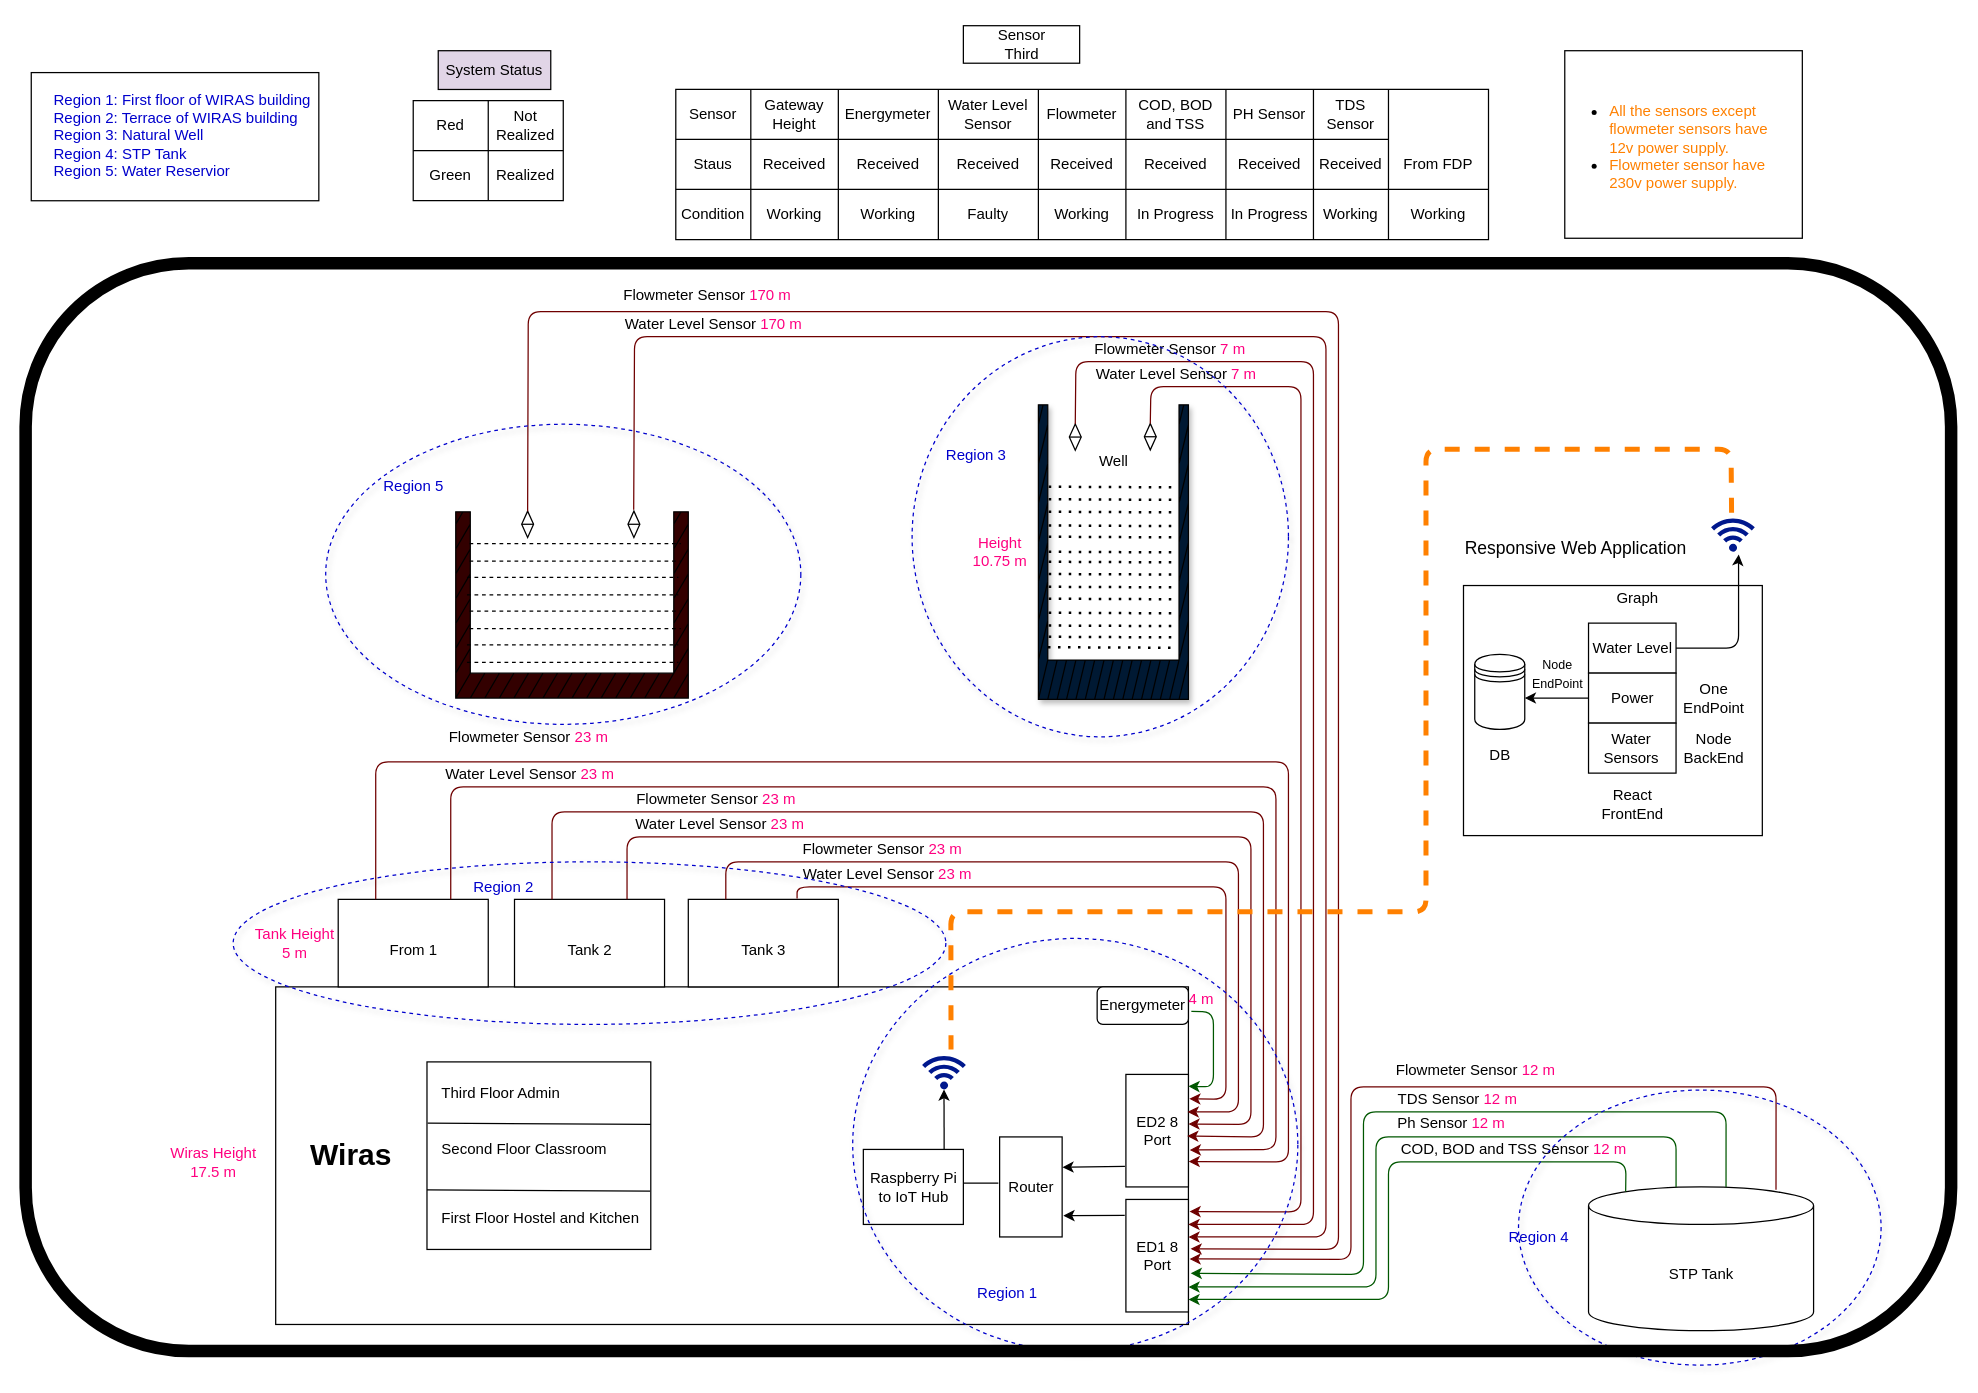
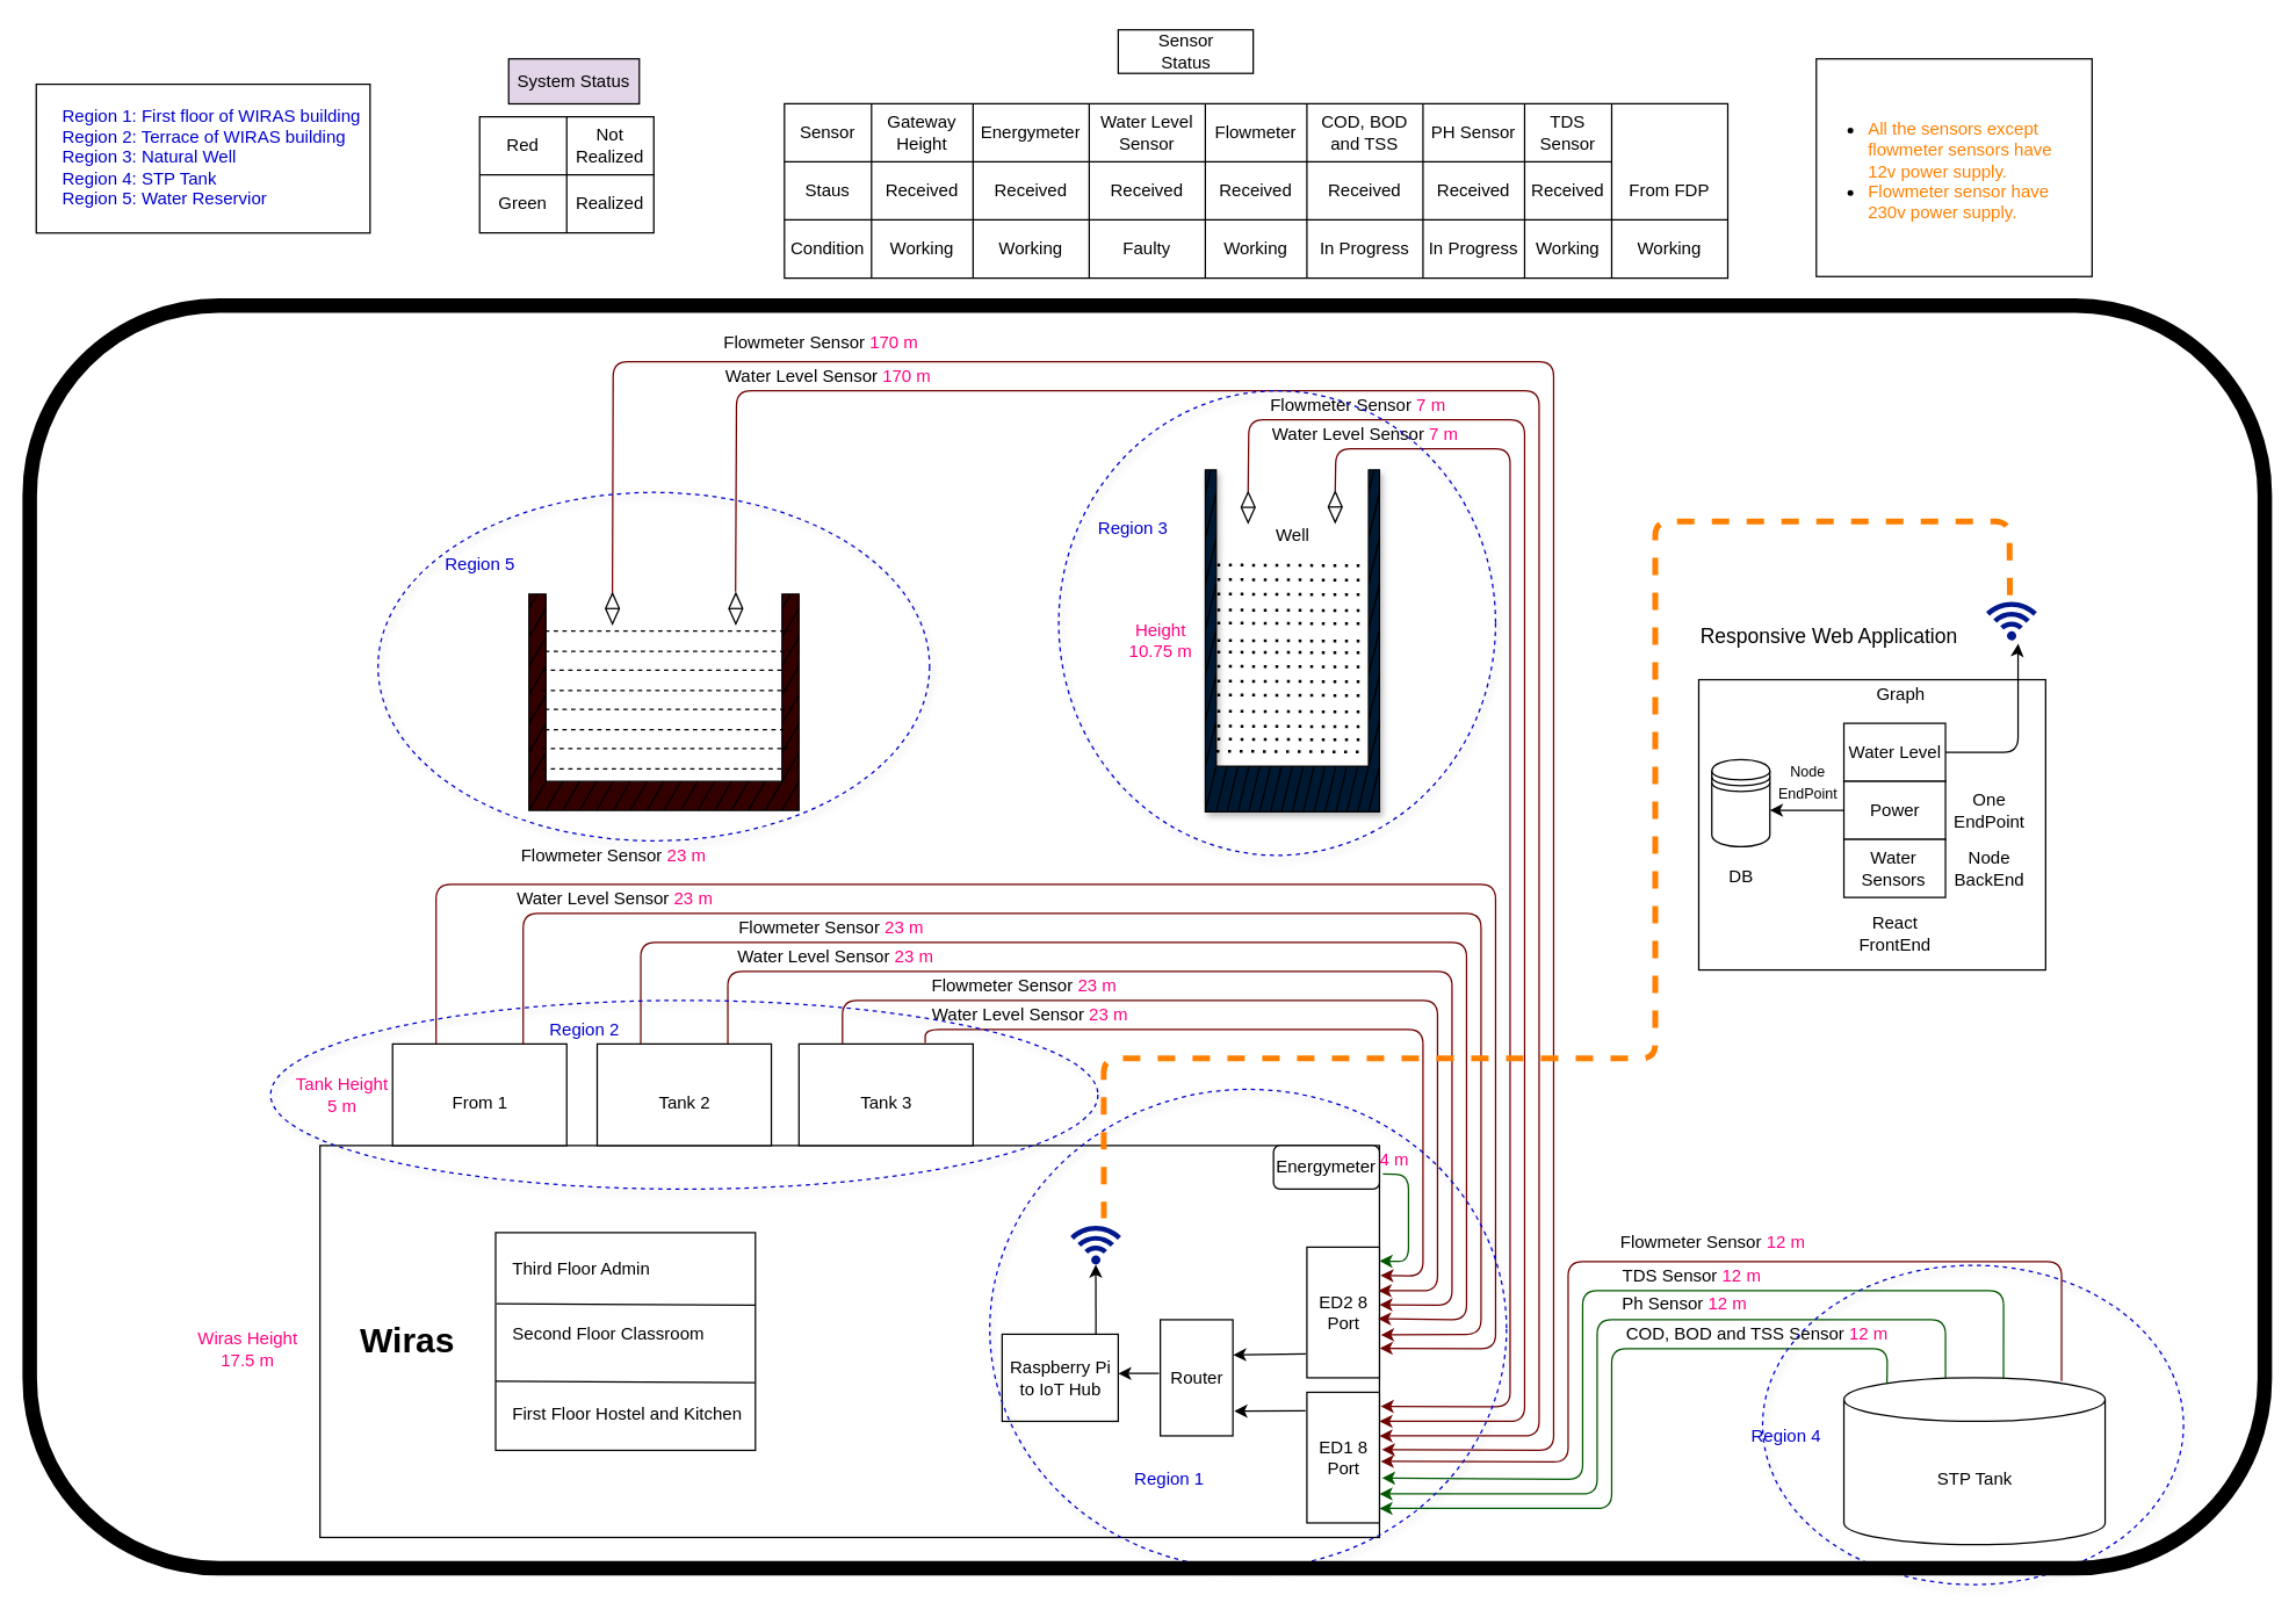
- <mxCell id="40" value="Sensor Third" style="text;html=1;strokeColor=none;fillColor=none;align=center;verticalAlign=middle;whiteSpace=wrap;rounded=0;" parent="1" vertex="1"><mxGeometry x="786.5" y="20" width="60" height="30" as="geometry" /></mxCell>
+ <mxCell id="40" value="Sensor Status" style="text;html=1;strokeColor=none;fillColor=none;align=center;verticalAlign=middle;whiteSpace=wrap;rounded=0;" parent="1" vertex="1"><mxGeometry x="786.5" y="20" width="60" height="30" as="geometry" /></mxCell>
- <mxCell id="104" value="" style="endArrow=none;html=1;exitX=-0.02;exitY=0.363;exitDx=0;exitDy=0;exitPerimeter=0;entryX=1;entryY=0.409;entryDx=0;entryDy=0;entryPerimeter=0;" parent="1" source="99" target="103" edge="1"><mxGeometry width="50" height="50" relative="1" as="geometry"><mxPoint x="690" y="988.75" as="sourcePoint" /><mxPoint x="740" y="938.75" as="targetPoint" /></mxGeometry></mxCell>
+ <mxCell id="104" value="" style="endArrow=classic;html=1;exitX=-0.02;exitY=0.363;exitDx=0;exitDy=0;exitPerimeter=0;entryX=1;entryY=0.409;entryDx=0;entryDy=0;entryPerimeter=0;" parent="1" source="99" target="103" edge="1"><mxGeometry width="50" height="50" relative="1" as="geometry"><mxPoint x="690" y="988.75" as="sourcePoint" /><mxPoint x="740" y="938.75" as="targetPoint" /></mxGeometry></mxCell>
- <mxCell id="118" value="&lt;font color=&quot;#0000cc&quot;&gt;Region 1&lt;/font&gt;" style="text;html=1;align=center;verticalAlign=middle;resizable=0;points=[];autosize=1;strokeColor=none;fillColor=none;fontColor=#FF0000;" parent="1" vertex="1"><mxGeometry x="775" y="1023.75" width="60" height="20" as="geometry" /></mxCell>
+ <mxCell id="118" value="&lt;font color=&quot;#0000cc&quot;&gt;Region 1&lt;/font&gt;" style="text;html=1;align=center;verticalAlign=middle;resizable=0;points=[];autosize=1;strokeColor=none;fillColor=none;fontColor=#FF0000;" parent="1" vertex="1"><mxGeometry x="775" y="1008.75" width="60" height="20" as="geometry" /></mxCell>
